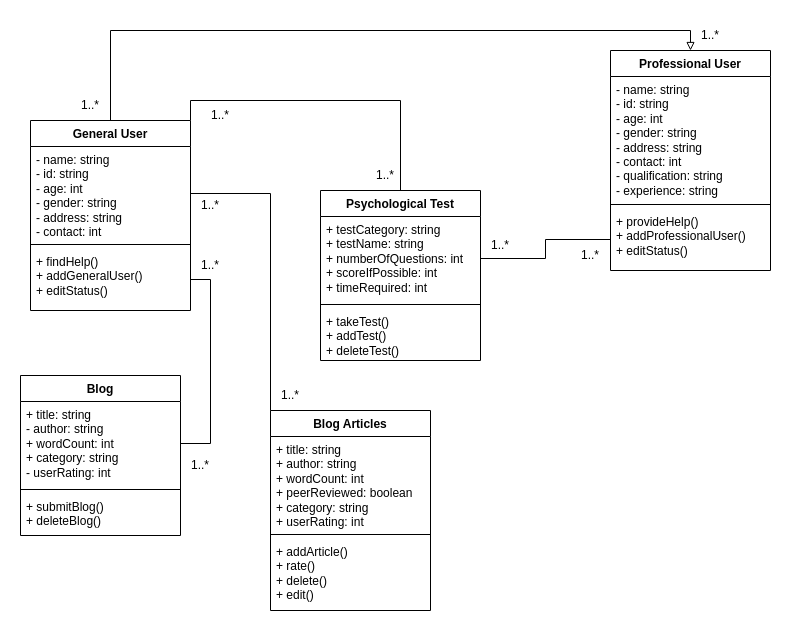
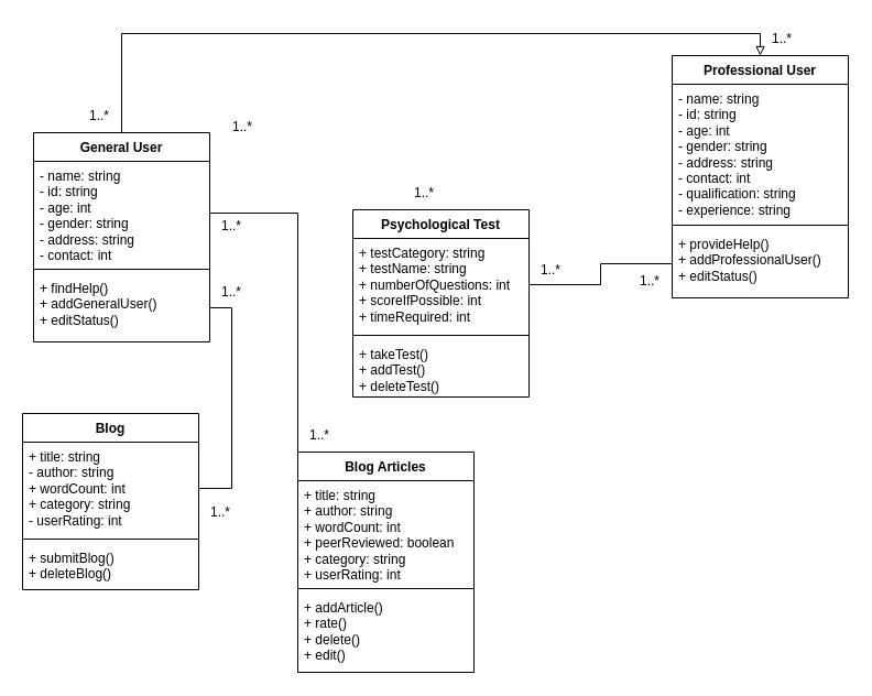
- <mxCell id="2" style="edgeStyle=orthogonalEdgeStyle;rounded=0;orthogonalLoop=1;jettySize=auto;html=1;exitX=1;exitY=0;exitDx=0;exitDy=0;entryX=0.5;entryY=0;entryDx=0;entryDy=0;endArrow=none;endFill=0;" edge="1" parent="1" source="4" target="16"><mxGeometry relative="1" as="geometry" /></mxCell>
